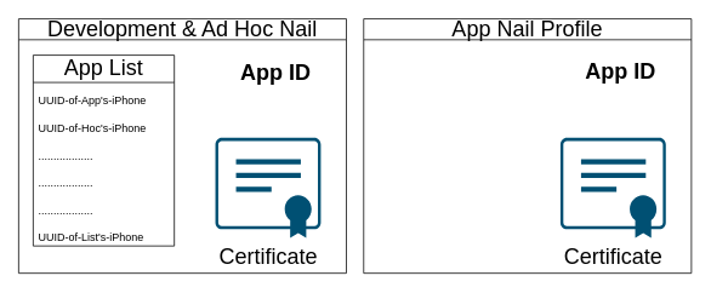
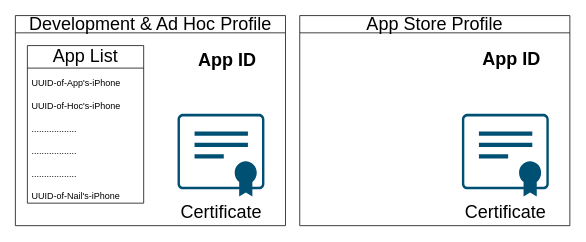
- <mxCell id="2" value="&lt;span style=&quot;font-size: 24px; font-weight: 400;&quot;&gt;Development &amp;amp; Ad Hoc Nail&lt;/span&gt;" style="swimlane;whiteSpace=wrap;html=1;" vertex="1" parent="1"><mxGeometry x="20" y="20" width="360" height="280" as="geometry" /></mxCell>
+ <mxCell id="2" value="&lt;span style=&quot;font-size: 24px; font-weight: 400;&quot;&gt;Development &amp;amp; Ad Hoc Profile&lt;/span&gt;" style="swimlane;whiteSpace=wrap;html=1;" vertex="1" parent="1"><mxGeometry x="20" y="20" width="360" height="280" as="geometry" /></mxCell>
- <mxCell id="12" value="&lt;span style=&quot;font-size: 24px; font-weight: 400;&quot;&gt;App Nail Profile&lt;/span&gt;" style="swimlane;whiteSpace=wrap;html=1;" vertex="1" parent="1"><mxGeometry x="399" y="20" width="360" height="280" as="geometry" /></mxCell>
+ <mxCell id="12" value="&lt;span style=&quot;font-size: 24px; font-weight: 400;&quot;&gt;App Store Profile&lt;/span&gt;" style="swimlane;whiteSpace=wrap;html=1;" vertex="1" parent="1"><mxGeometry x="399" y="20" width="360" height="280" as="geometry" /></mxCell>
- <mxCell id="9" value="&lt;span style=&quot;font-size: 12px;&quot;&gt;UUID-of-List's-iPhone&lt;/span&gt;" style="text;strokeColor=none;fillColor=none;align=left;verticalAlign=middle;spacingLeft=4;spacingRight=4;overflow=hidden;points=[[0,0.5],[1,0.5]];portConstraint=eastwest;rotatable=0;whiteSpace=wrap;html=1;fontSize=24;" parent="3" vertex="1"><mxGeometry y="180" width="155" height="30" as="geometry" /></mxCell>
+ <mxCell id="9" value="&lt;span style=&quot;font-size: 12px;&quot;&gt;UUID-of-Nail's-iPhone&lt;/span&gt;" style="text;strokeColor=none;fillColor=none;align=left;verticalAlign=middle;spacingLeft=4;spacingRight=4;overflow=hidden;points=[[0,0.5],[1,0.5]];portConstraint=eastwest;rotatable=0;whiteSpace=wrap;html=1;fontSize=24;" parent="3" vertex="1"><mxGeometry y="180" width="155" height="30" as="geometry" /></mxCell>
